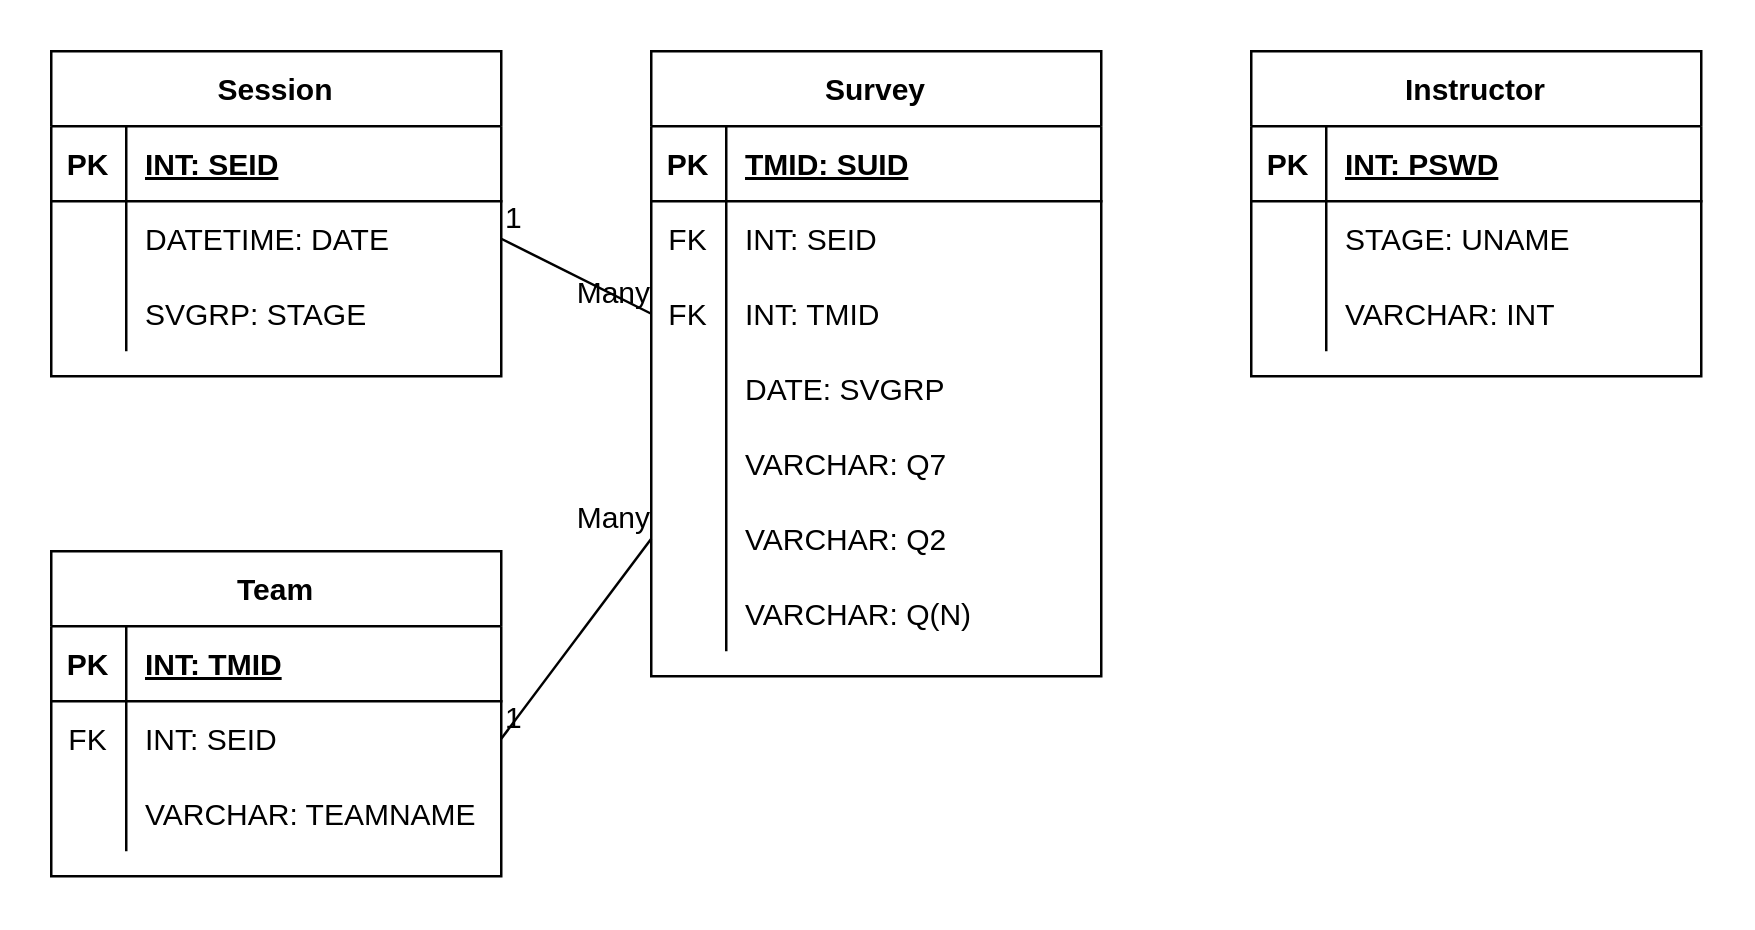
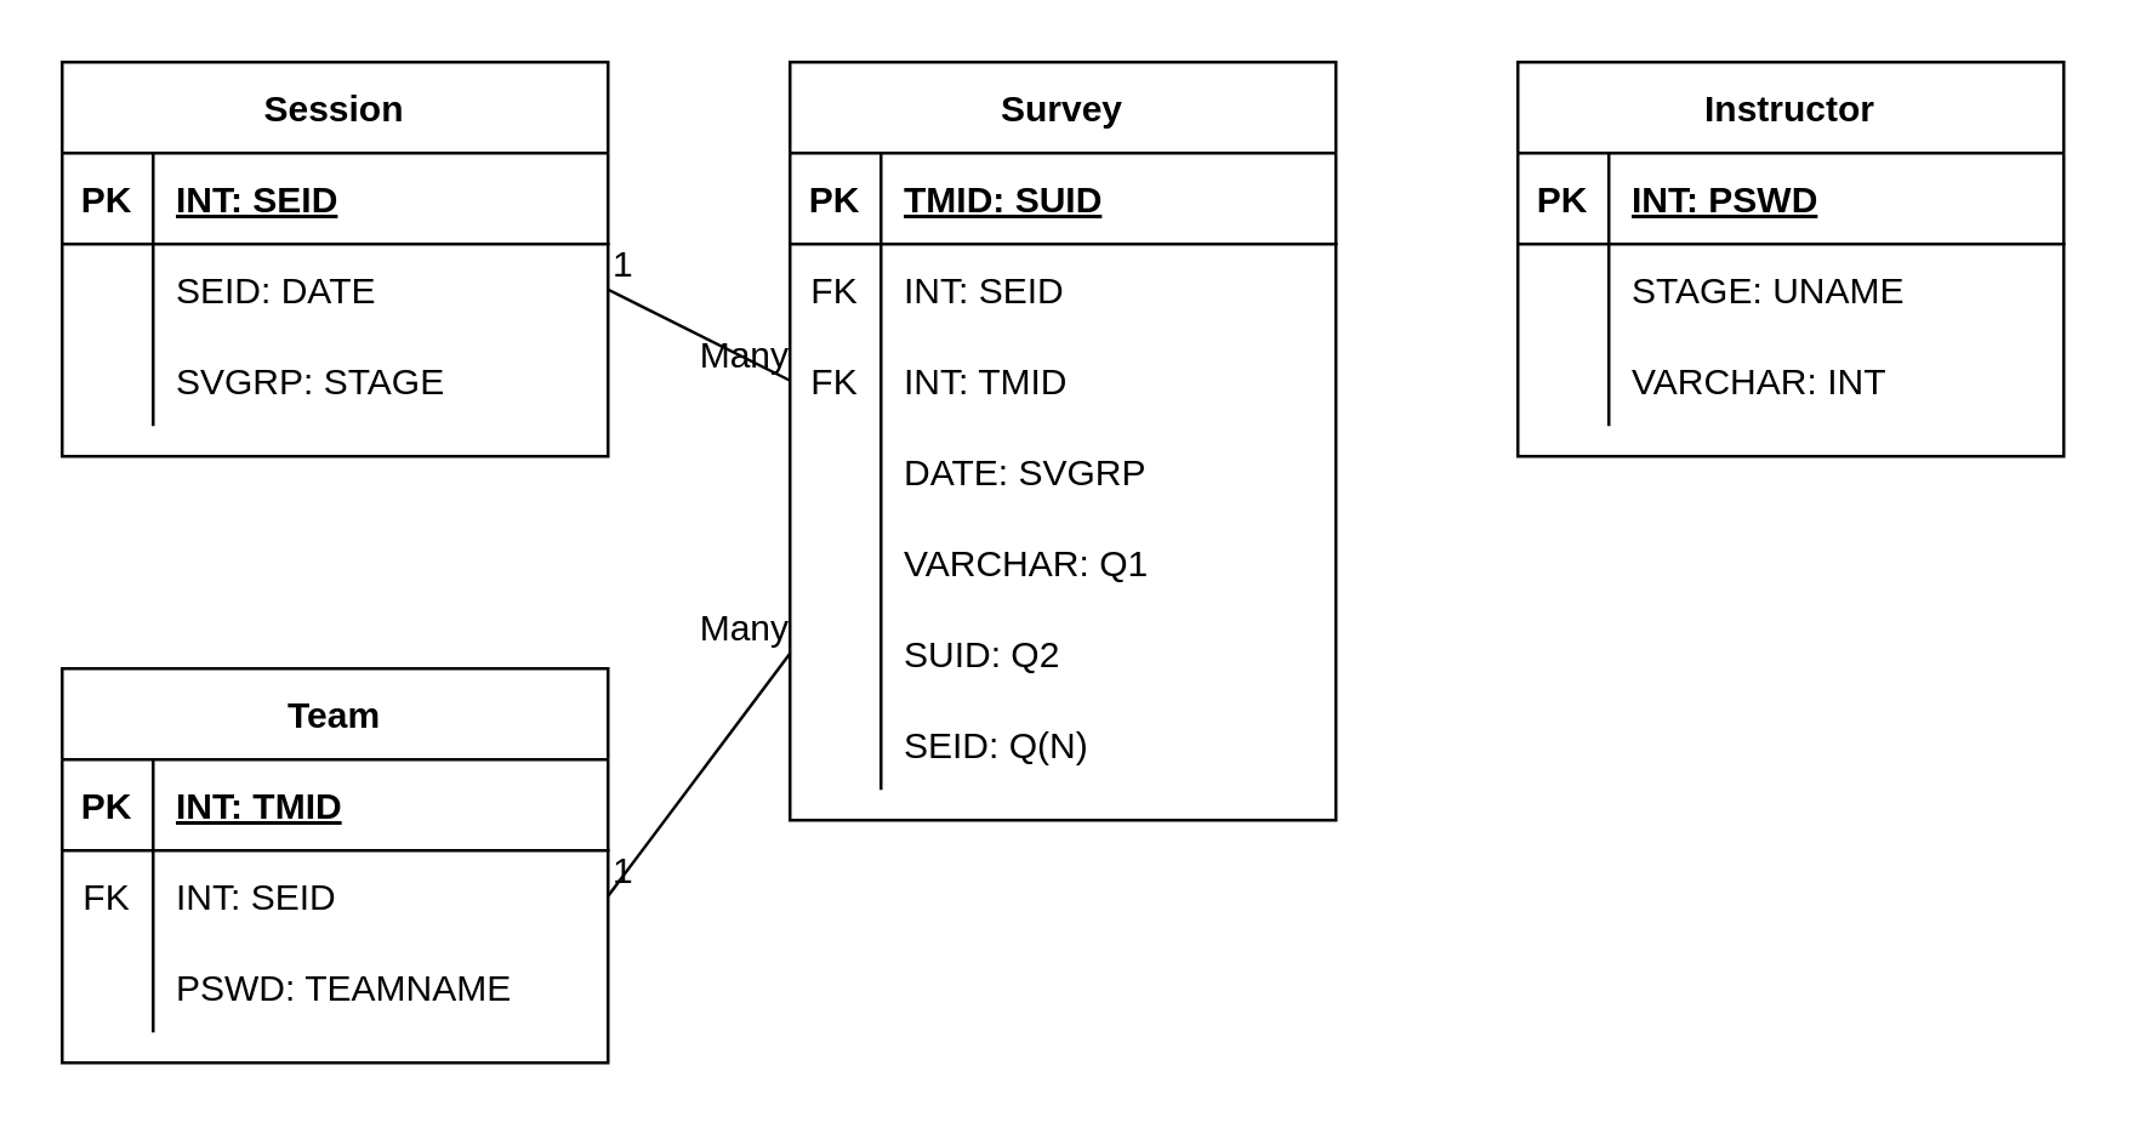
- <mxCell id="8" value="DATETIME: DATE" style="shape=partialRectangle;connectable=0;fillColor=none;top=0;left=0;bottom=0;right=0;align=left;spacingLeft=6;overflow=hidden;" vertex="1" parent="6"><mxGeometry x="30" width="150" height="30" as="geometry"><mxRectangle width="150" height="30" as="alternateBounds" /></mxGeometry></mxCell>
+ <mxCell id="8" value="SEID: DATE" style="shape=partialRectangle;connectable=0;fillColor=none;top=0;left=0;bottom=0;right=0;align=left;spacingLeft=6;overflow=hidden;" vertex="1" parent="6"><mxGeometry x="30" width="150" height="30" as="geometry"><mxRectangle width="150" height="30" as="alternateBounds" /></mxGeometry></mxCell>
- <mxCell id="47" value="VARCHAR: Q7" style="shape=partialRectangle;connectable=0;fillColor=none;top=0;left=0;bottom=0;right=0;align=left;spacingLeft=6;overflow=hidden;" vertex="1" parent="45"><mxGeometry x="30" width="150" height="30" as="geometry"><mxRectangle width="150" height="30" as="alternateBounds" /></mxGeometry></mxCell>
+ <mxCell id="47" value="VARCHAR: Q1" style="shape=partialRectangle;connectable=0;fillColor=none;top=0;left=0;bottom=0;right=0;align=left;spacingLeft=6;overflow=hidden;" vertex="1" parent="45"><mxGeometry x="30" width="150" height="30" as="geometry"><mxRectangle width="150" height="30" as="alternateBounds" /></mxGeometry></mxCell>
- <mxCell id="50" value="VARCHAR: Q2" style="shape=partialRectangle;connectable=0;fillColor=none;top=0;left=0;bottom=0;right=0;align=left;spacingLeft=6;overflow=hidden;" vertex="1" parent="48"><mxGeometry x="30" width="150" height="30" as="geometry"><mxRectangle width="150" height="30" as="alternateBounds" /></mxGeometry></mxCell>
+ <mxCell id="50" value="SUID: Q2" style="shape=partialRectangle;connectable=0;fillColor=none;top=0;left=0;bottom=0;right=0;align=left;spacingLeft=6;overflow=hidden;" vertex="1" parent="48"><mxGeometry x="30" width="150" height="30" as="geometry"><mxRectangle width="150" height="30" as="alternateBounds" /></mxGeometry></mxCell>
- <mxCell id="53" value="VARCHAR: Q(N)" style="shape=partialRectangle;connectable=0;fillColor=none;top=0;left=0;bottom=0;right=0;align=left;spacingLeft=6;overflow=hidden;" vertex="1" parent="51"><mxGeometry x="30" width="150" height="30" as="geometry"><mxRectangle width="150" height="30" as="alternateBounds" /></mxGeometry></mxCell>
+ <mxCell id="53" value="SEID: Q(N)" style="shape=partialRectangle;connectable=0;fillColor=none;top=0;left=0;bottom=0;right=0;align=left;spacingLeft=6;overflow=hidden;" vertex="1" parent="51"><mxGeometry x="30" width="150" height="30" as="geometry"><mxRectangle width="150" height="30" as="alternateBounds" /></mxGeometry></mxCell>
- <mxCell id="21" value="VARCHAR: TEAMNAME" style="shape=partialRectangle;connectable=0;fillColor=none;top=0;left=0;bottom=0;right=0;align=left;spacingLeft=6;overflow=hidden;" vertex="1" parent="19"><mxGeometry x="30" width="150" height="30" as="geometry"><mxRectangle width="150" height="30" as="alternateBounds" /></mxGeometry></mxCell>
+ <mxCell id="21" value="PSWD: TEAMNAME" style="shape=partialRectangle;connectable=0;fillColor=none;top=0;left=0;bottom=0;right=0;align=left;spacingLeft=6;overflow=hidden;" vertex="1" parent="19"><mxGeometry x="30" width="150" height="30" as="geometry"><mxRectangle width="150" height="30" as="alternateBounds" /></mxGeometry></mxCell>
